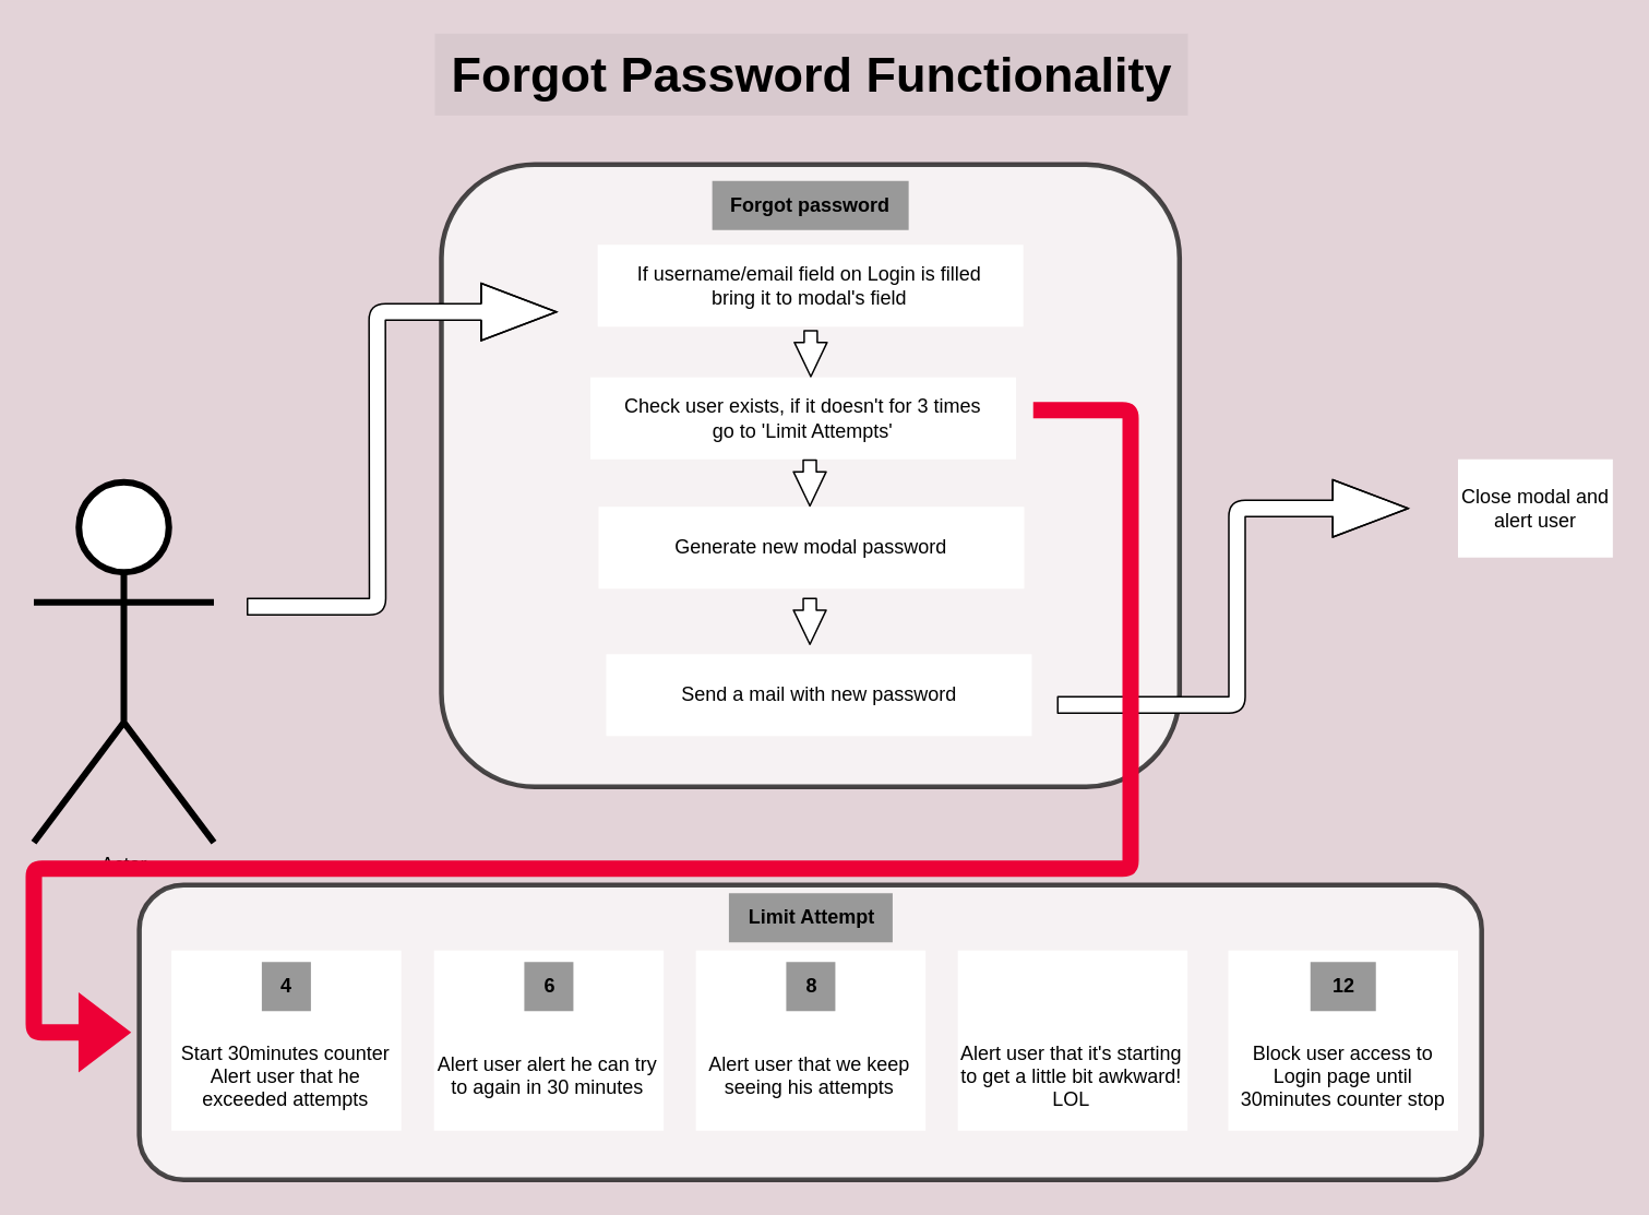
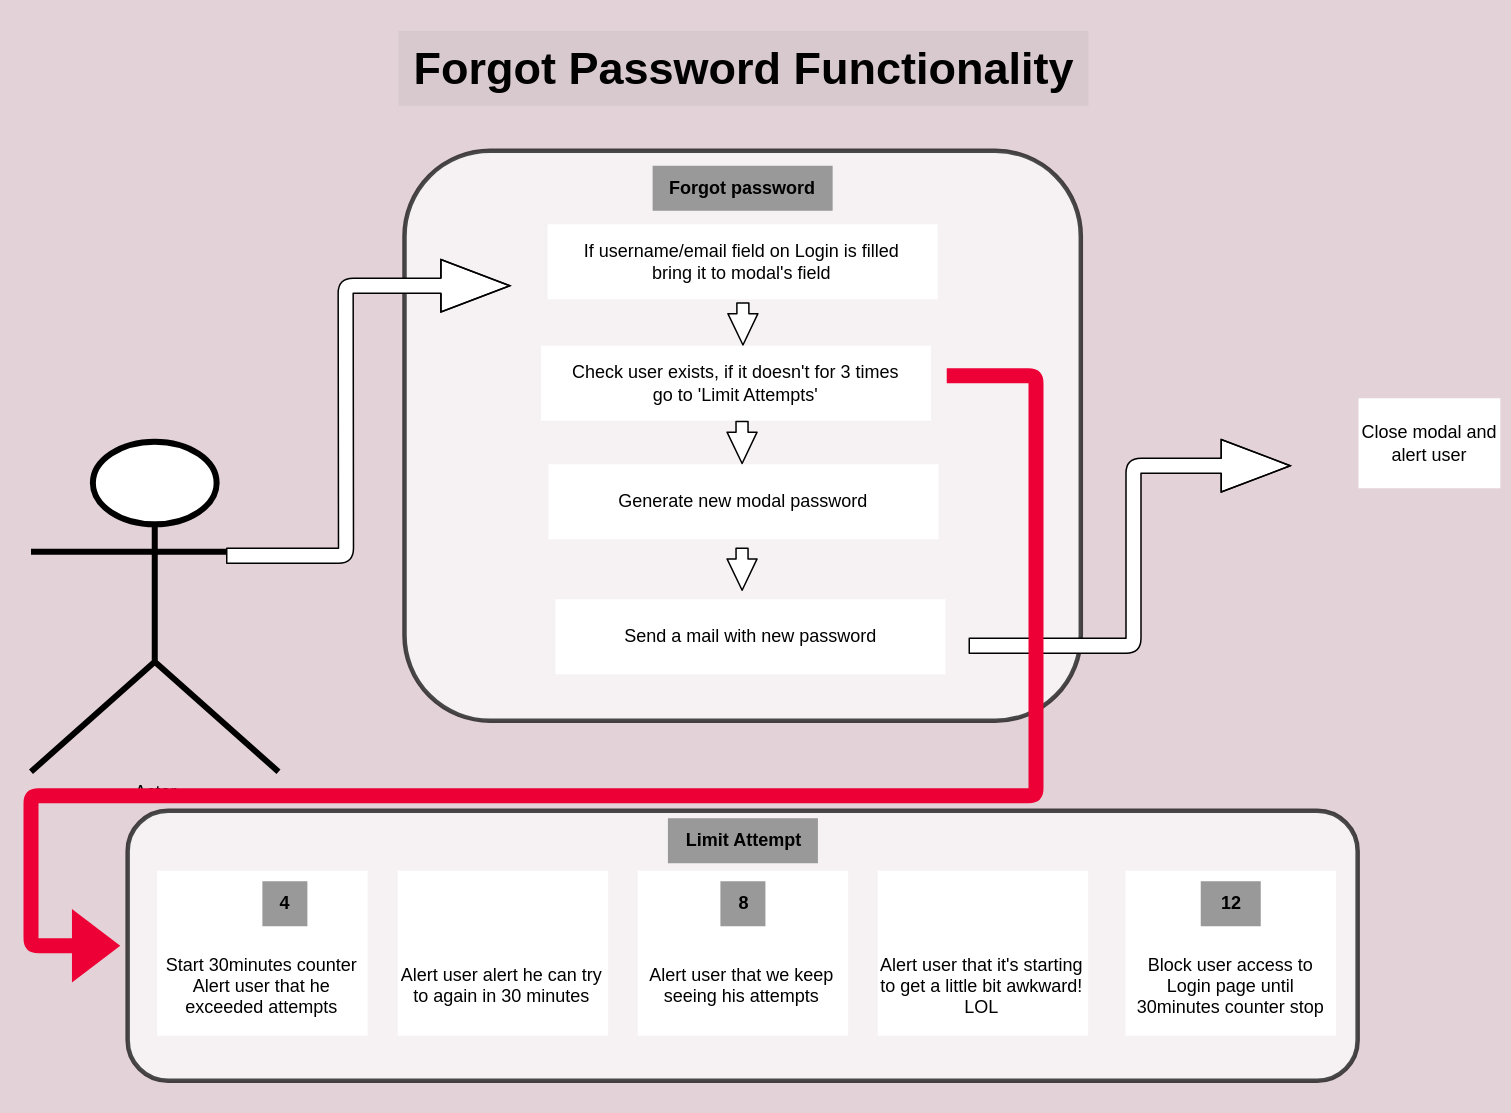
- <mxCell id="11" value="Close modal and alert user" style="rounded=0;whiteSpace=wrap;html=1;strokeColor=none;strokeWidth=4;" parent="1" vertex="1"><mxGeometry x="890" y="280" width="94.56" height="60" as="geometry" /></mxCell>
+ <mxCell id="11" value="Close modal and alert user" style="rounded=0;whiteSpace=wrap;html=1;strokeColor=none;strokeWidth=4;" parent="1" vertex="1"><mxGeometry x="905" y="265" width="94.56" height="60" as="geometry" /></mxCell>
- <mxCell id="4" value="Actor" style="shape=umlActor;verticalLabelPosition=bottom;verticalAlign=top;html=1;outlineConnect=0;strokeColor=#000000;strokeWidth=4;fontColor=#000000;" parent="1" vertex="1"><mxGeometry x="20" y="294" width="110" height="220" as="geometry" /></mxCell>
+ <mxCell id="4" value="Actor" style="shape=umlActor;verticalLabelPosition=bottom;verticalAlign=top;html=1;outlineConnect=0;strokeColor=#000000;strokeWidth=4;fontColor=#000000;" parent="1" vertex="1"><mxGeometry x="20" y="294" width="165" height="220" as="geometry" /></mxCell>
- <mxCell id="20" value="&lt;b&gt;4&lt;br&gt;&lt;/b&gt;" style="text;html=1;align=center;verticalAlign=middle;resizable=0;points=[];autosize=1;strokeColor=none;fillColor=#999999;fontColor=#000000;labelBackgroundColor=none;labelBorderColor=none;" vertex="1" parent="1"><mxGeometry x="159.26" y="587" width="30" height="30" as="geometry" /></mxCell>
+ <mxCell id="20" value="&lt;b&gt;4&lt;br&gt;&lt;/b&gt;" style="text;html=1;align=center;verticalAlign=middle;resizable=0;points=[];autosize=1;strokeColor=none;fillColor=#999999;fontColor=#000000;labelBackgroundColor=none;labelBorderColor=none;" vertex="1" parent="1"><mxGeometry x="174.26" y="587" width="30" height="30" as="geometry" /></mxCell>
- <mxCell id="22" value="&lt;b&gt;6&lt;br&gt;&lt;/b&gt;" style="text;html=1;align=center;verticalAlign=middle;resizable=0;points=[];autosize=1;strokeColor=none;fillColor=#999999;fontColor=#000000;labelBackgroundColor=none;labelBorderColor=none;" vertex="1" parent="1"><mxGeometry x="319.61" y="587" width="30" height="30" as="geometry" /></mxCell>
